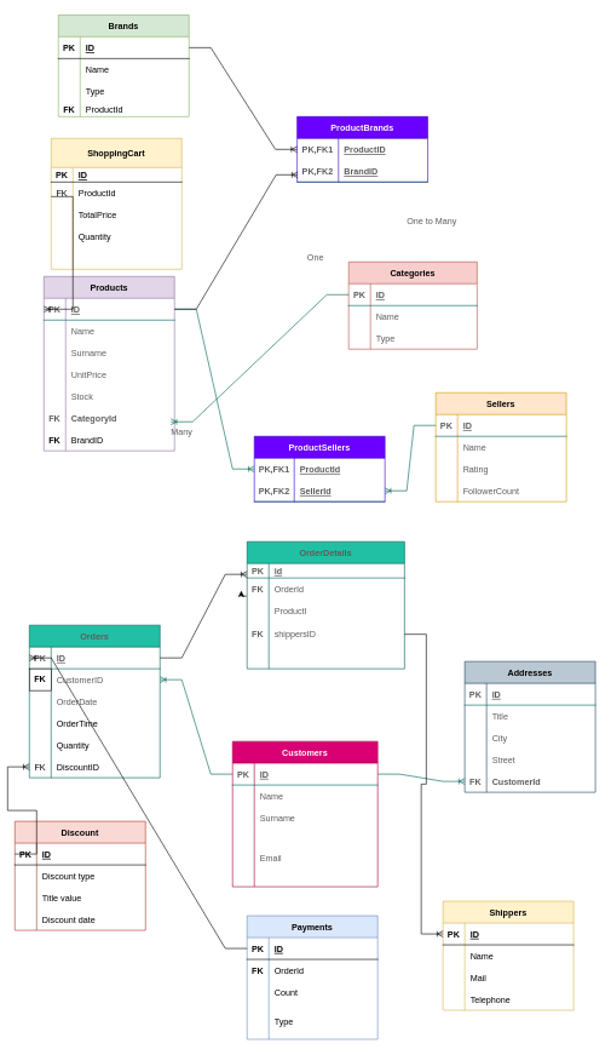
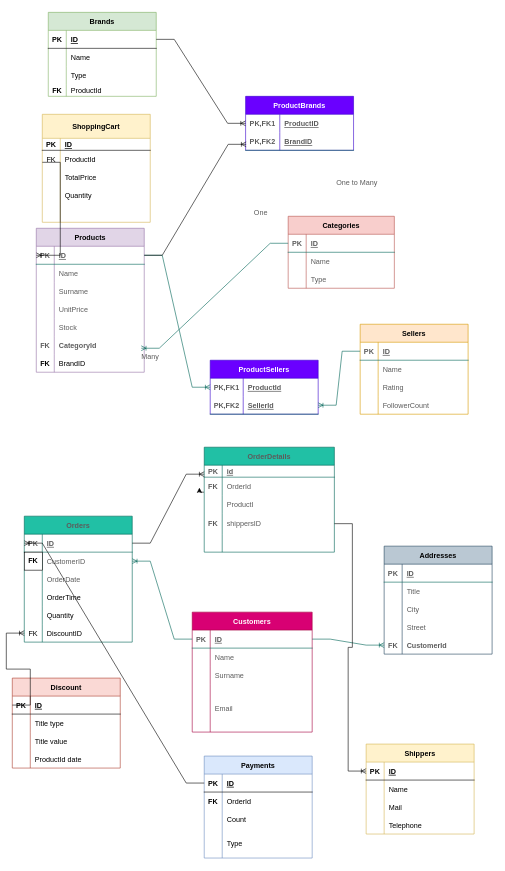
- <mxCell id="203" value="Discount type" style="shape=partialRectangle;connectable=0;fillColor=none;top=0;left=0;bottom=0;right=0;align=left;spacingLeft=6;overflow=hidden;" vertex="1" parent="201"><mxGeometry x="30" width="150" height="30" as="geometry"><mxRectangle width="150" height="30" as="alternateBounds" /></mxGeometry></mxCell>
+ <mxCell id="203" value="Title type" style="shape=partialRectangle;connectable=0;fillColor=none;top=0;left=0;bottom=0;right=0;align=left;spacingLeft=6;overflow=hidden;" vertex="1" parent="201"><mxGeometry x="30" width="150" height="30" as="geometry"><mxRectangle width="150" height="30" as="alternateBounds" /></mxGeometry></mxCell>
- <mxCell id="209" value="Discount date" style="shape=partialRectangle;connectable=0;fillColor=none;top=0;left=0;bottom=0;right=0;align=left;spacingLeft=6;overflow=hidden;" vertex="1" parent="207"><mxGeometry x="30" width="150" height="30" as="geometry"><mxRectangle width="150" height="30" as="alternateBounds" /></mxGeometry></mxCell>
+ <mxCell id="209" value="ProductId date" style="shape=partialRectangle;connectable=0;fillColor=none;top=0;left=0;bottom=0;right=0;align=left;spacingLeft=6;overflow=hidden;" vertex="1" parent="207"><mxGeometry x="30" width="150" height="30" as="geometry"><mxRectangle width="150" height="30" as="alternateBounds" /></mxGeometry></mxCell>
